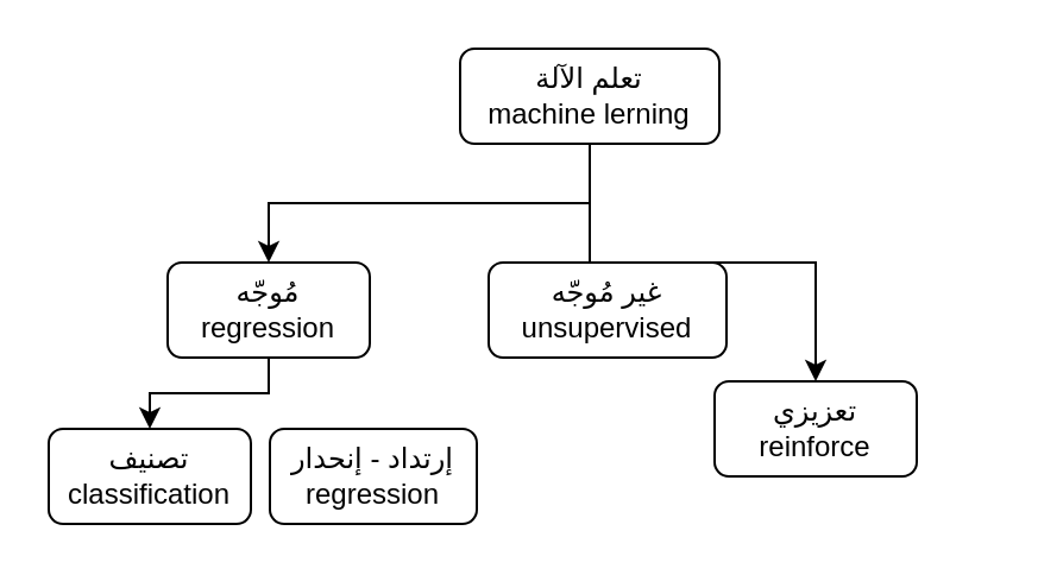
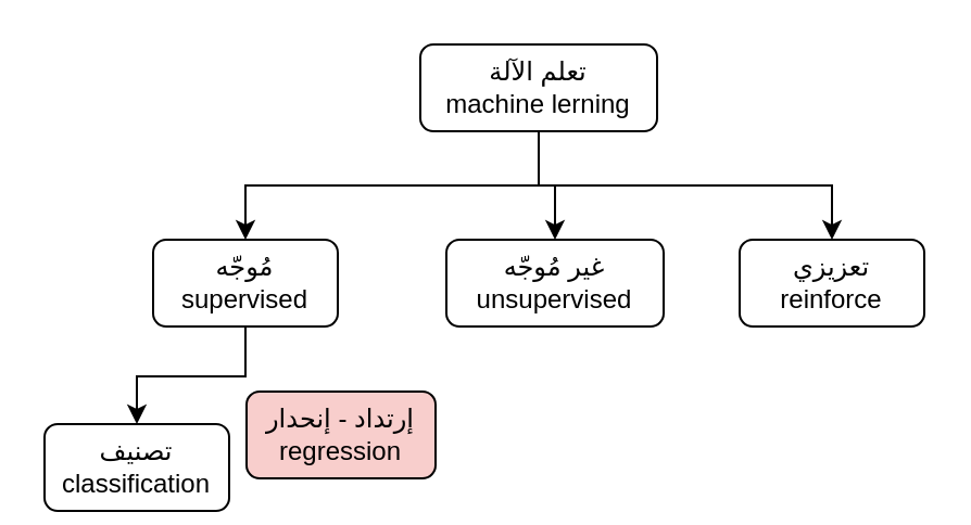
+ <mxCell id="2" style="edgeStyle=elbowEdgeStyle;rounded=0;orthogonalLoop=1;jettySize=auto;elbow=vertical;html=1;exitX=0.5;exitY=1;exitDx=0;exitDy=0;entryX=0.5;entryY=0;entryDx=0;entryDy=0;" edge="1" parent="1" source="5" target="7"><mxGeometry relative="1" as="geometry" /></mxCell>
- <mxCell id="9" value="مُوجّه&lt;br&gt;regression" style="rounded=1;whiteSpace=wrap;html=1;" vertex="1" parent="1"><mxGeometry x="70" y="110" width="85" height="40" as="geometry" /></mxCell>
+ <mxCell id="9" value="مُوجّه&lt;br&gt;supervised" style="rounded=1;whiteSpace=wrap;html=1;" vertex="1" parent="1"><mxGeometry x="70" y="110" width="85" height="40" as="geometry" /></mxCell>
- <mxCell id="6" value="تعزيزي&lt;br&gt;reinforce" style="rounded=1;whiteSpace=wrap;html=1;" vertex="1" parent="1"><mxGeometry x="300" y="160" width="85" height="40" as="geometry" /></mxCell>
+ <mxCell id="6" value="تعزيزي&lt;br&gt;reinforce" style="rounded=1;whiteSpace=wrap;html=1;" vertex="1" parent="1"><mxGeometry x="340" y="110" width="85" height="40" as="geometry" /></mxCell>
- <mxCell id="11" value="تصنيف&lt;br&gt;classification" style="rounded=1;whiteSpace=wrap;html=1;" vertex="1" parent="1"><mxGeometry x="20" y="180" width="85" height="40" as="geometry" /></mxCell>
+ <mxCell id="11" value="تصنيف&lt;br&gt;classification" style="rounded=1;whiteSpace=wrap;html=1;" vertex="1" parent="1"><mxGeometry x="20" y="195" width="85" height="40" as="geometry" /></mxCell>
- <mxCell id="10" value="إرتداد - إنحدار&lt;br&gt;regression" style="rounded=1;whiteSpace=wrap;html=1;" vertex="1" parent="1"><mxGeometry x="113" y="180" width="87" height="40" as="geometry" /></mxCell>
+ <mxCell id="10" value="إرتداد - إنحدار&lt;br&gt;regression" style="rounded=1;whiteSpace=wrap;html=1;fillColor=#f8cecc;" vertex="1" parent="1"><mxGeometry x="113" y="180" width="87" height="40" as="geometry" /></mxCell>
